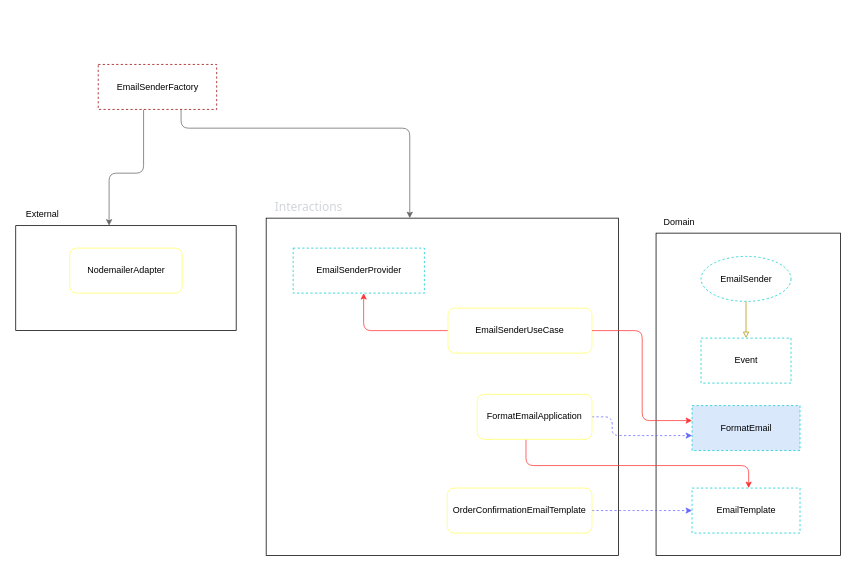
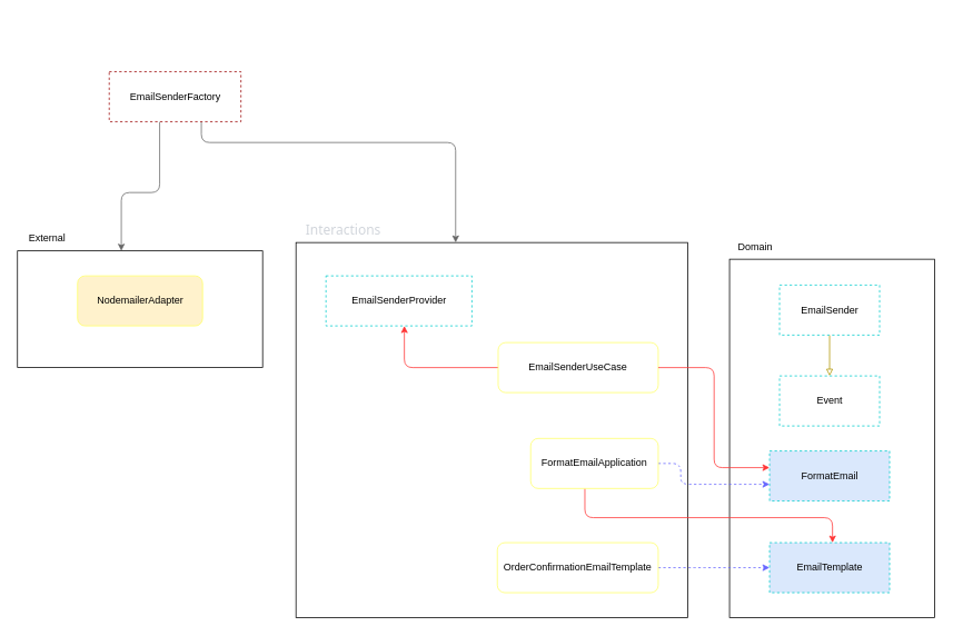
- <mxCell id="13" value="NodemailerAdapter" style="rounded=1;whiteSpace=wrap;html=1;strokeColor=#FFFF66;" parent="1" vertex="1"><mxGeometry x="92.5" y="330" width="150" height="60" as="geometry" /></mxCell>
+ <mxCell id="13" value="NodemailerAdapter" style="rounded=1;whiteSpace=wrap;html=1;strokeColor=#FFFF66;fillColor=#fff2cc;" parent="1" vertex="1"><mxGeometry x="92.5" y="330" width="150" height="60" as="geometry" /></mxCell>
- <mxCell id="10" value="EmailSender" style="ellipse;whiteSpace=wrap;html=1;strokeColor=#00CCCC;dashed=1;" parent="1" vertex="1"><mxGeometry x="934.5" y="341" width="120" height="60" as="geometry" /></mxCell>
+ <mxCell id="10" value="EmailSender" style="rounded=0;whiteSpace=wrap;html=1;strokeColor=#00CCCC;dashed=1;" parent="1" vertex="1"><mxGeometry x="934.5" y="341" width="120" height="60" as="geometry" /></mxCell>
- <mxCell id="25" value="EmailTemplate" style="rounded=0;whiteSpace=wrap;html=1;strokeColor=#00CCCC;dashed=1;" parent="1" vertex="1"><mxGeometry x="922.5" y="650" width="144" height="60" as="geometry" /></mxCell>
+ <mxCell id="25" value="EmailTemplate" style="rounded=0;whiteSpace=wrap;html=1;strokeColor=#00CCCC;dashed=1;fillColor=#dae8fc;" parent="1" vertex="1"><mxGeometry x="922.5" y="650" width="144" height="60" as="geometry" /></mxCell>
